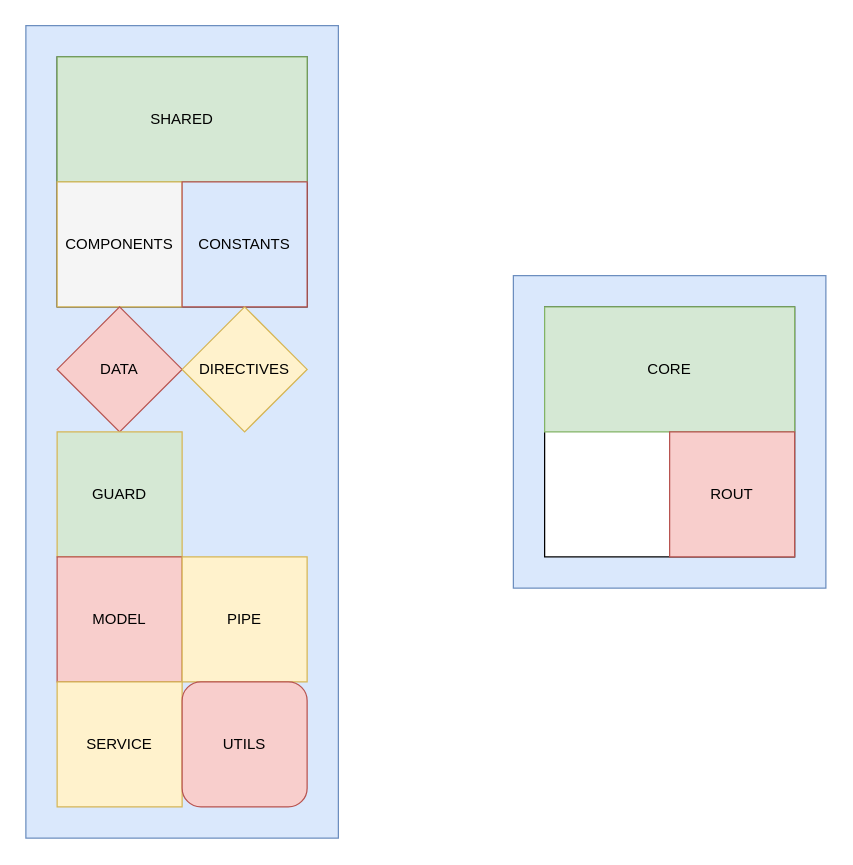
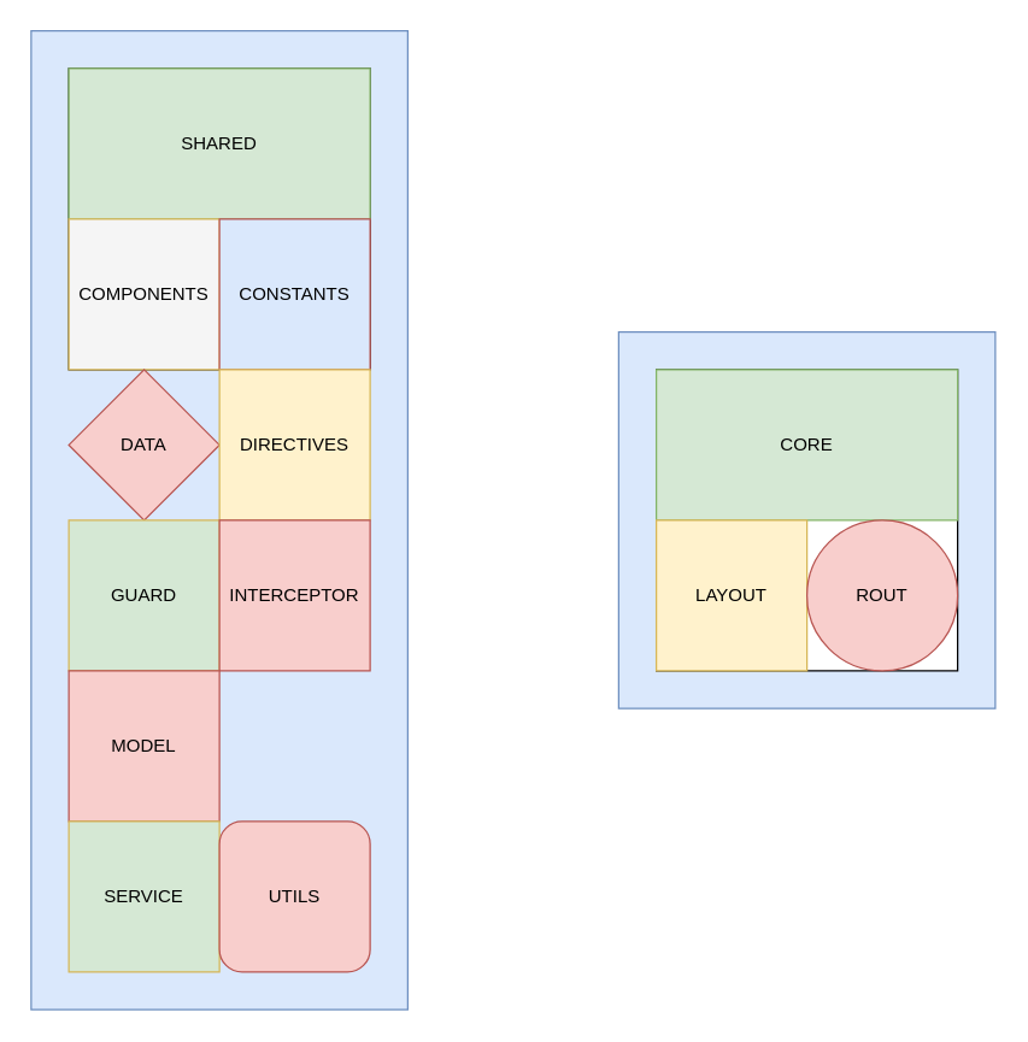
- <mxCell id="15" value="DIRECTIVES" style="rhombus;whiteSpace=wrap;html=1;aspect=fixed;fillColor=#fff2cc;strokeColor=#d6b656;container=0;" vertex="1" parent="8"><mxGeometry x="125" y="225" width="100" height="100" as="geometry" /></mxCell>
+ <mxCell id="15" value="DIRECTIVES" style="whiteSpace=wrap;html=1;aspect=fixed;fillColor=#fff2cc;strokeColor=#d6b656;container=0;" vertex="1" parent="8"><mxGeometry x="125" y="225" width="100" height="100" as="geometry" /></mxCell>
+ <mxCell id="17" value="INTERCEPTOR" style="whiteSpace=wrap;html=1;aspect=fixed;fillColor=#f8cecc;strokeColor=#b85450;container=0;" vertex="1" parent="8"><mxGeometry x="125" y="325" width="100" height="100" as="geometry" /></mxCell>
+ <mxCell id="6" value="LAYOUT" style="whiteSpace=wrap;html=1;aspect=fixed;fillColor=#fff2cc;strokeColor=#d6b656;" vertex="1" parent="2"><mxGeometry x="25" y="125" width="100" height="100" as="geometry" /></mxCell>
- <mxCell id="7" value="ROUT" style="whiteSpace=wrap;html=1;aspect=fixed;fillColor=#f8cecc;strokeColor=#b85450;" vertex="1" parent="2"><mxGeometry x="125" y="125" width="100" height="100" as="geometry" /></mxCell>
+ <mxCell id="7" value="ROUT" style="ellipse;whiteSpace=wrap;html=1;aspect=fixed;fillColor=#f8cecc;strokeColor=#b85450;" vertex="1" parent="2"><mxGeometry x="125" y="125" width="100" height="100" as="geometry" /></mxCell>
- <mxCell id="19" value="PIPE" style="whiteSpace=wrap;html=1;aspect=fixed;fillColor=#fff2cc;strokeColor=#d6b656;container=0;" vertex="1" parent="8"><mxGeometry x="125" y="425" width="100" height="100" as="geometry" /></mxCell>
- <mxCell id="20" value="SERVICE" style="whiteSpace=wrap;html=1;aspect=fixed;fillColor=#fff2cc;strokeColor=#d6b656;container=0;" vertex="1" parent="8"><mxGeometry x="25" y="525" width="100" height="100" as="geometry" /></mxCell>
+ <mxCell id="20" value="SERVICE" style="whiteSpace=wrap;html=1;aspect=fixed;fillColor=#d5e8d4;strokeColor=#d6b656;container=0;" vertex="1" parent="8"><mxGeometry x="25" y="525" width="100" height="100" as="geometry" /></mxCell>
